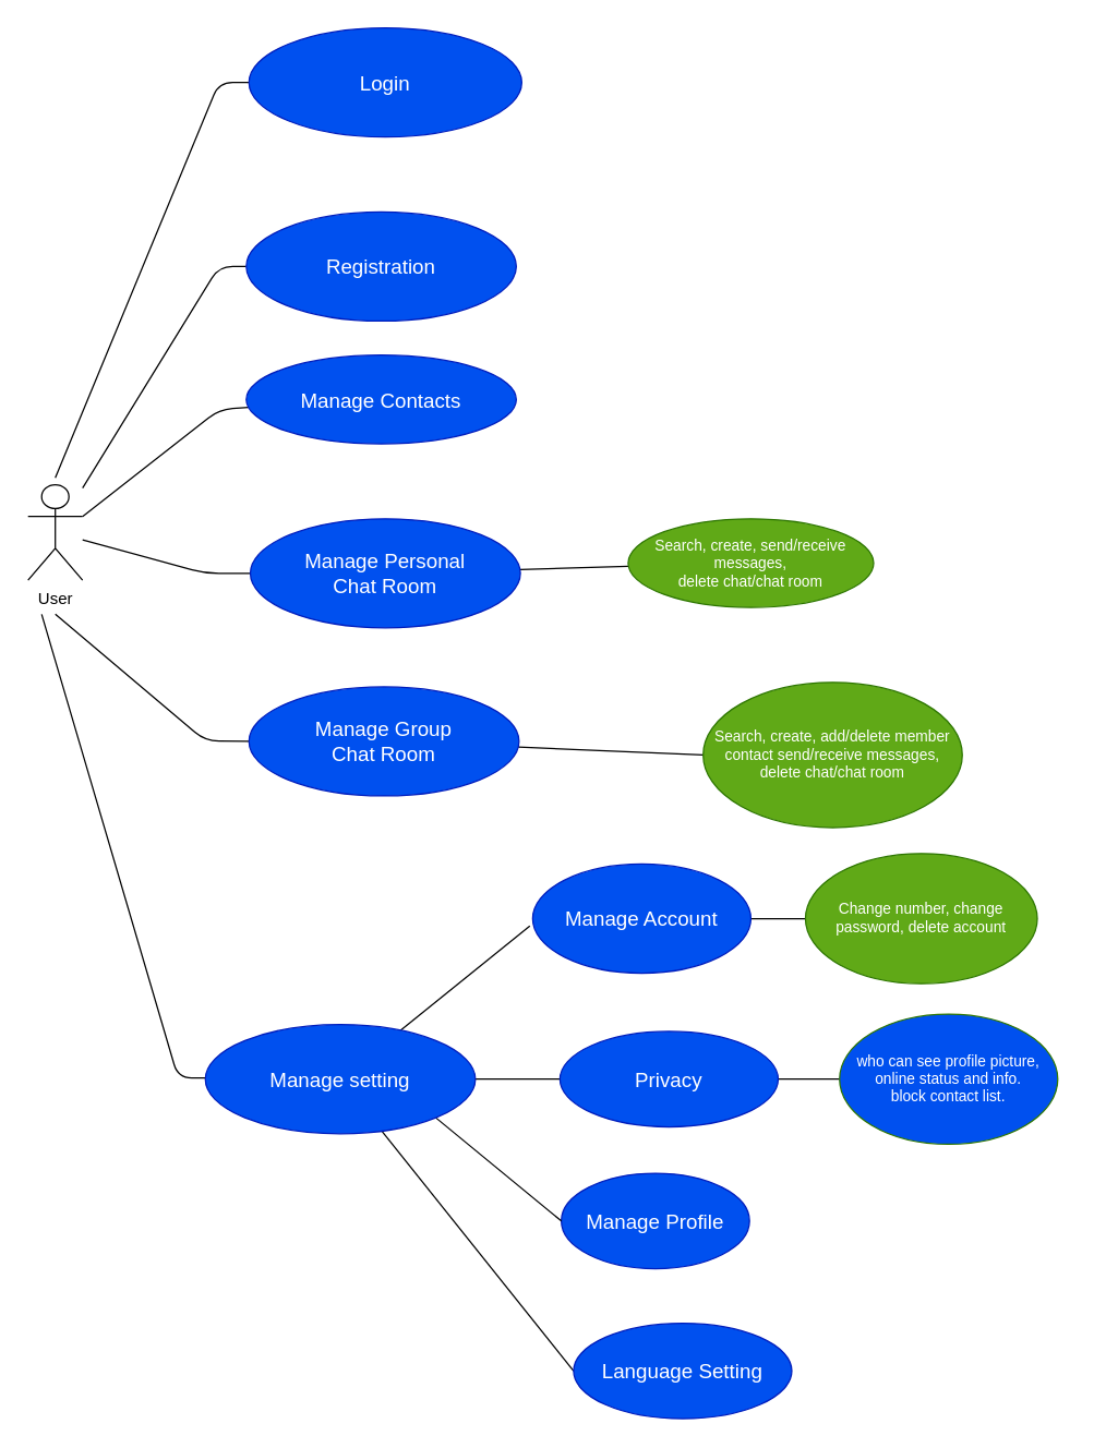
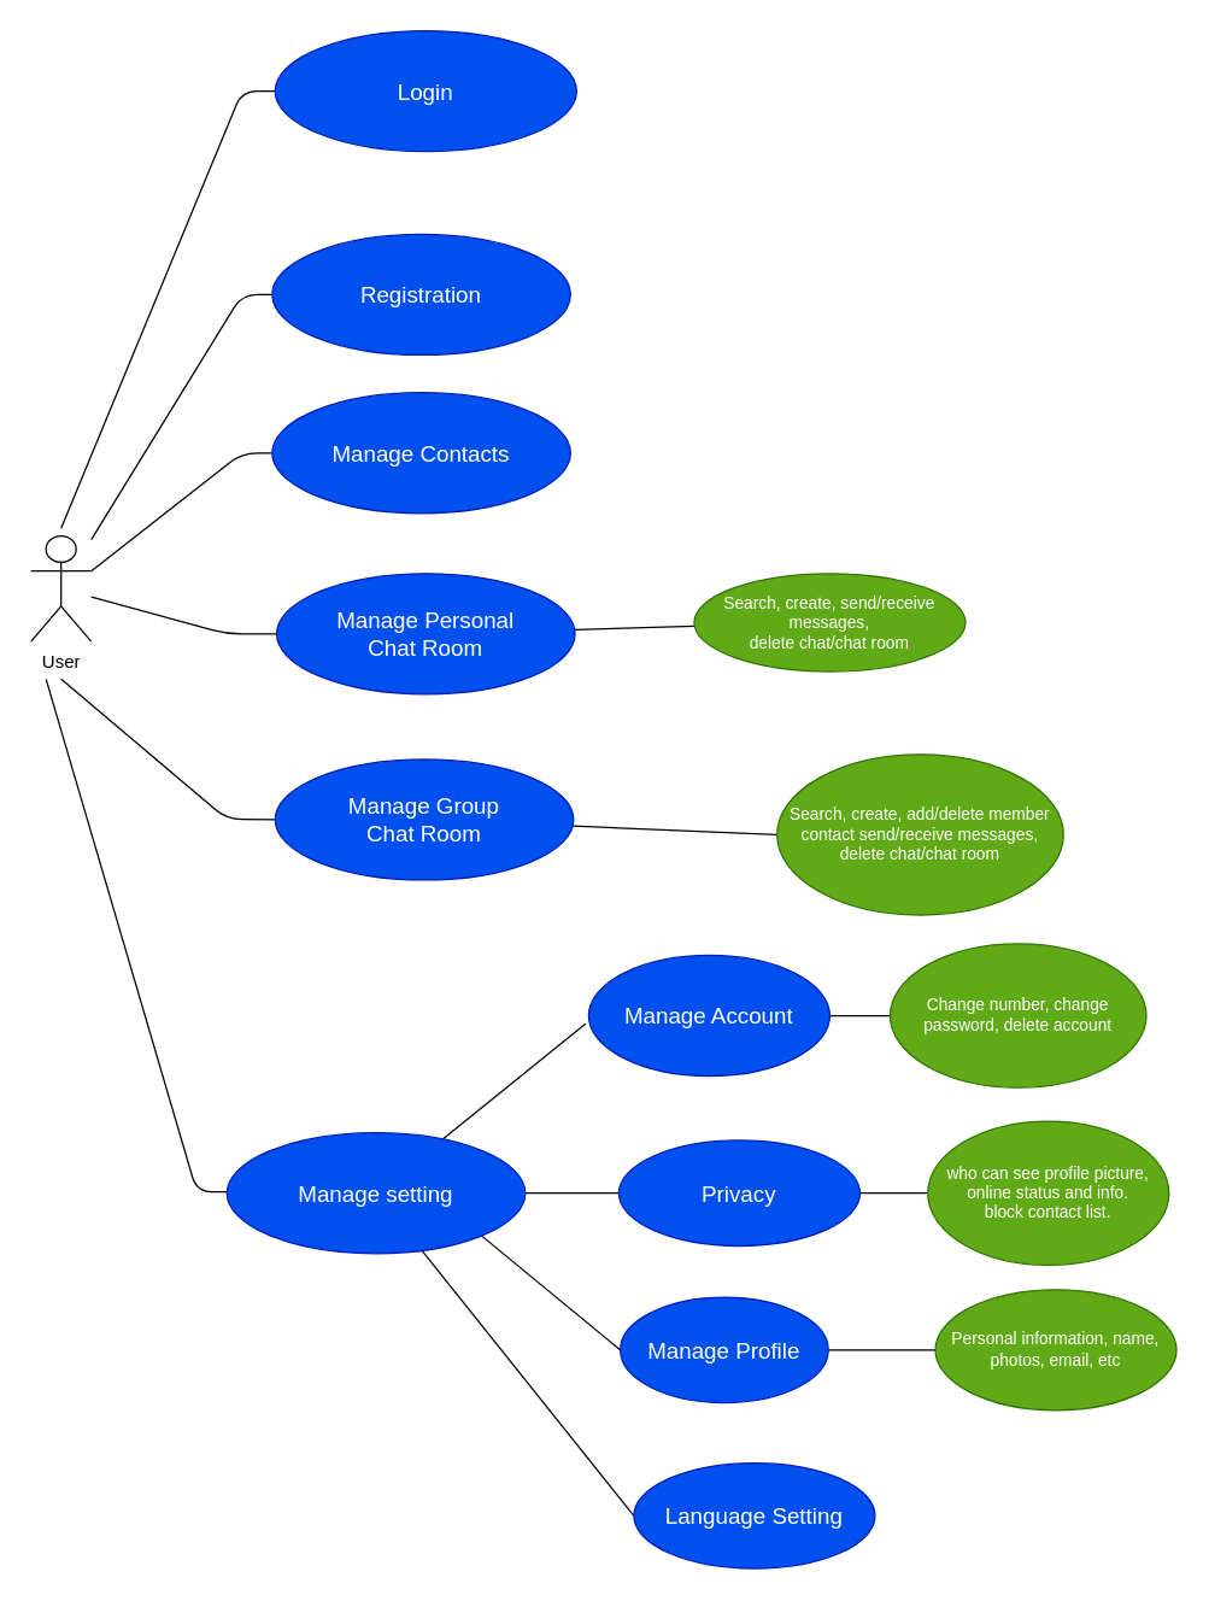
- <mxCell id="11" value="Manage Contacts" style="ellipse;whiteSpace=wrap;html=1;verticalAlign=middle;fontSize=15;fillColor=#0050ef;fontColor=#ffffff;strokeColor=#001DBC;" vertex="1" parent="1"><mxGeometry x="180" y="260" width="198" height="65" as="geometry" /></mxCell>
+ <mxCell id="11" value="Manage Contacts" style="ellipse;whiteSpace=wrap;html=1;verticalAlign=middle;fontSize=15;fillColor=#0050ef;fontColor=#ffffff;strokeColor=#001DBC;" vertex="1" parent="1"><mxGeometry x="180" y="260" width="198" height="80" as="geometry" /></mxCell>
- <mxCell id="32" value="who can see profile picture, online status and info.&lt;br&gt;&amp;nbsp;block contact list.&amp;nbsp;" style="ellipse;whiteSpace=wrap;html=1;verticalAlign=middle;fontSize=11;fillColor=#0050ef;fontColor=#ffffff;strokeColor=#2D7600;" vertex="1" parent="1"><mxGeometry x="615" y="743.25" width="160" height="95.5" as="geometry" /></mxCell>
+ <mxCell id="32" value="who can see profile picture, online status and info.&lt;br&gt;&amp;nbsp;block contact list.&amp;nbsp;" style="ellipse;whiteSpace=wrap;html=1;verticalAlign=middle;fontSize=11;fillColor=#60a917;fontColor=#ffffff;strokeColor=#2D7600;" vertex="1" parent="1"><mxGeometry x="615" y="743.25" width="160" height="95.5" as="geometry" /></mxCell>
+ <mxCell id="8" style="edgeStyle=none;html=1;entryX=0;entryY=0.5;entryDx=0;entryDy=0;fontSize=13;endArrow=none;endFill=0;" edge="1" parent="1" source="9" target="17"><mxGeometry relative="1" as="geometry" /></mxCell>
+ <mxCell id="17" value="Personal information, name, photos, email, etc" style="ellipse;whiteSpace=wrap;html=1;verticalAlign=middle;fontSize=11;labelBackgroundColor=none;fillColor=#60a917;fontColor=#ffffff;strokeColor=#2D7600;" vertex="1" parent="1"><mxGeometry x="620" y="855" width="160" height="80" as="geometry" /></mxCell>
